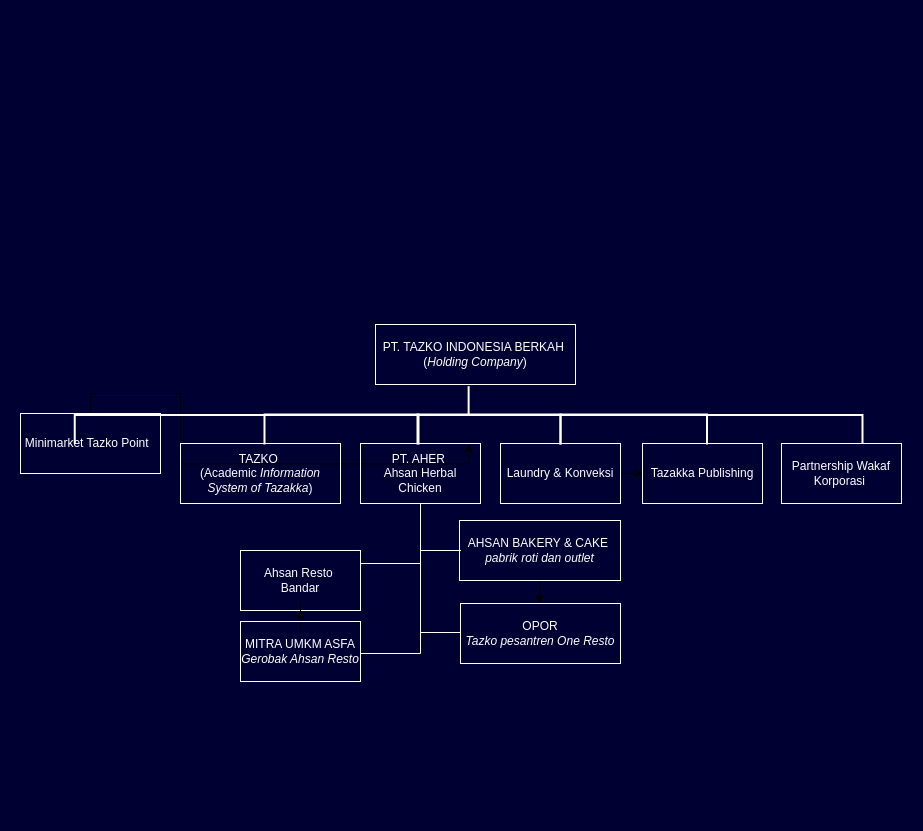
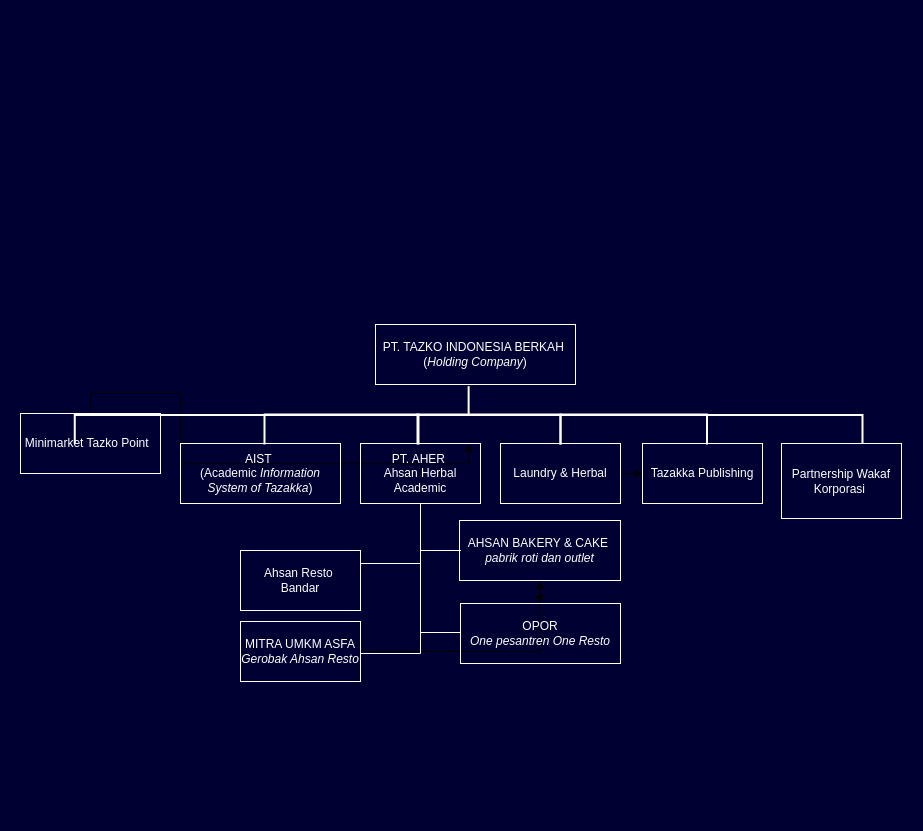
- <mxCell id="5" value="TAZKO&amp;nbsp;&lt;div&gt;(Academic &lt;i&gt;Information System of Tazakka&lt;/i&gt;)&lt;/div&gt;" style="rounded=0;whiteSpace=wrap;html=1;fillColor=none;strokeColor=#FFFFFF;fontColor=#FFFFFF;" vertex="1" parent="1"><mxGeometry x="180" y="443" width="160" height="60" as="geometry" /></mxCell>
+ <mxCell id="5" value="AIST&amp;nbsp;&lt;div&gt;(Academic &lt;i&gt;Information System of Tazakka&lt;/i&gt;)&lt;/div&gt;" style="rounded=0;whiteSpace=wrap;html=1;fillColor=none;strokeColor=#FFFFFF;fontColor=#FFFFFF;" vertex="1" parent="1"><mxGeometry x="180" y="443" width="160" height="60" as="geometry" /></mxCell>
- <mxCell id="8" value="PT. AHER&amp;nbsp;&lt;div&gt;Ahsan Herbal Chicken&lt;/div&gt;" style="rounded=0;whiteSpace=wrap;html=1;fillColor=none;strokeColor=#FFFFFF;fontColor=#FFFFFF;" vertex="1" parent="1"><mxGeometry x="360" y="443" width="120" height="60" as="geometry" /></mxCell>
+ <mxCell id="8" value="PT. AHER&amp;nbsp;&lt;div&gt;Ahsan Herbal Academic&lt;/div&gt;" style="rounded=0;whiteSpace=wrap;html=1;fillColor=none;strokeColor=#FFFFFF;fontColor=#FFFFFF;" vertex="1" parent="1"><mxGeometry x="360" y="443" width="120" height="60" as="geometry" /></mxCell>
- <mxCell id="7" value="Laundry &amp;amp; Konveksi" style="rounded=0;whiteSpace=wrap;html=1;fillColor=none;strokeColor=#FFFFFF;fontColor=#FFFFFF;" vertex="1" parent="1"><mxGeometry x="500" y="443" width="120" height="60" as="geometry" /></mxCell>
+ <mxCell id="7" value="Laundry &amp;amp; Herbal" style="rounded=0;whiteSpace=wrap;html=1;fillColor=none;strokeColor=#FFFFFF;fontColor=#FFFFFF;" vertex="1" parent="1"><mxGeometry x="500" y="443" width="120" height="60" as="geometry" /></mxCell>
- <mxCell id="10" value="Partnership Wakaf Korporasi&amp;nbsp;" style="whiteSpace=wrap;html=1;rounded=0;fillColor=none;strokeColor=#FFFFFF;fontColor=#FFFFFF;" vertex="1" parent="1"><mxGeometry x="781" y="443" width="120" height="60" as="geometry" /></mxCell>
+ <mxCell id="10" value="Partnership Wakaf Korporasi&amp;nbsp;" style="whiteSpace=wrap;html=1;rounded=0;fillColor=none;strokeColor=#FFFFFF;fontColor=#FFFFFF;" vertex="1" parent="1"><mxGeometry x="781" y="443" width="120" height="75" as="geometry" /></mxCell>
- <mxCell id="17" value="" style="edgeStyle=orthogonalEdgeStyle;rounded=0;orthogonalLoop=1;jettySize=auto;html=1;" edge="1" parent="1" source="18" target="16"><mxGeometry relative="1" as="geometry" /></mxCell>
+ <mxCell id="17" value="" style="edgeStyle=orthogonalEdgeStyle;rounded=0;orthogonalLoop=1;jettySize=auto;html=1;" edge="1" parent="1" source="18" target="20"><mxGeometry relative="1" as="geometry" /></mxCell>
- <mxCell id="21" value="OPOR&lt;div&gt;&lt;i&gt;Tazko pesantren One Resto&lt;/i&gt;&lt;/div&gt;" style="whiteSpace=wrap;html=1;fillColor=none;strokeColor=#FFFFFF;fontColor=#FFFFFF;rounded=0;" vertex="1" parent="1"><mxGeometry x="460" y="603" width="160" height="60" as="geometry" /></mxCell>
+ <mxCell id="21" value="OPOR&lt;div&gt;&lt;i&gt;One pesantren One Resto&lt;/i&gt;&lt;/div&gt;" style="whiteSpace=wrap;html=1;fillColor=none;strokeColor=#FFFFFF;fontColor=#FFFFFF;rounded=0;" vertex="1" parent="1"><mxGeometry x="460" y="603" width="160" height="60" as="geometry" /></mxCell>
